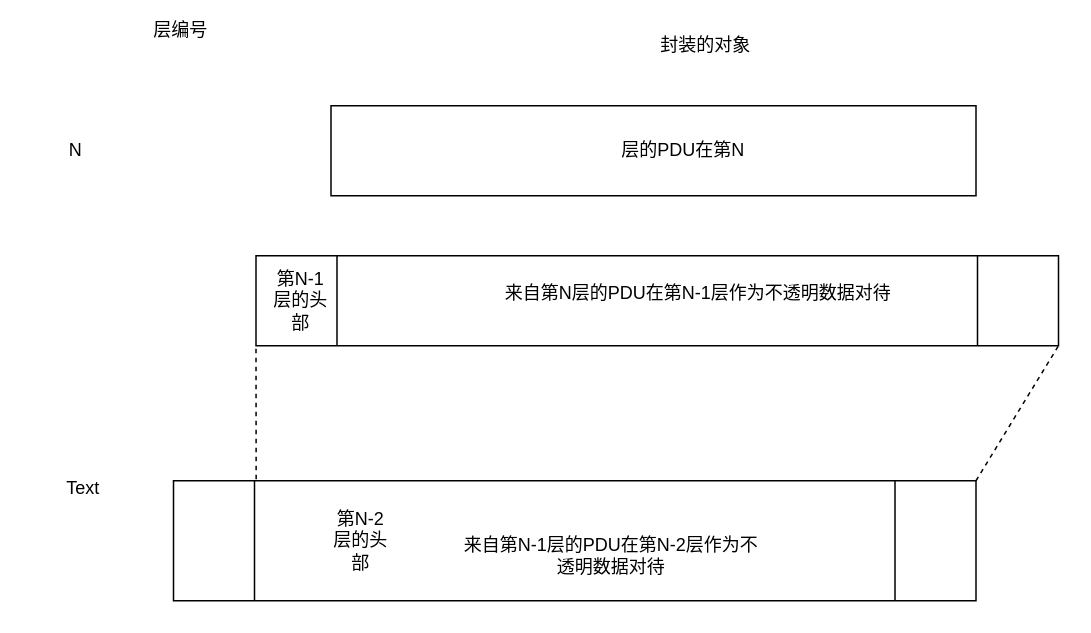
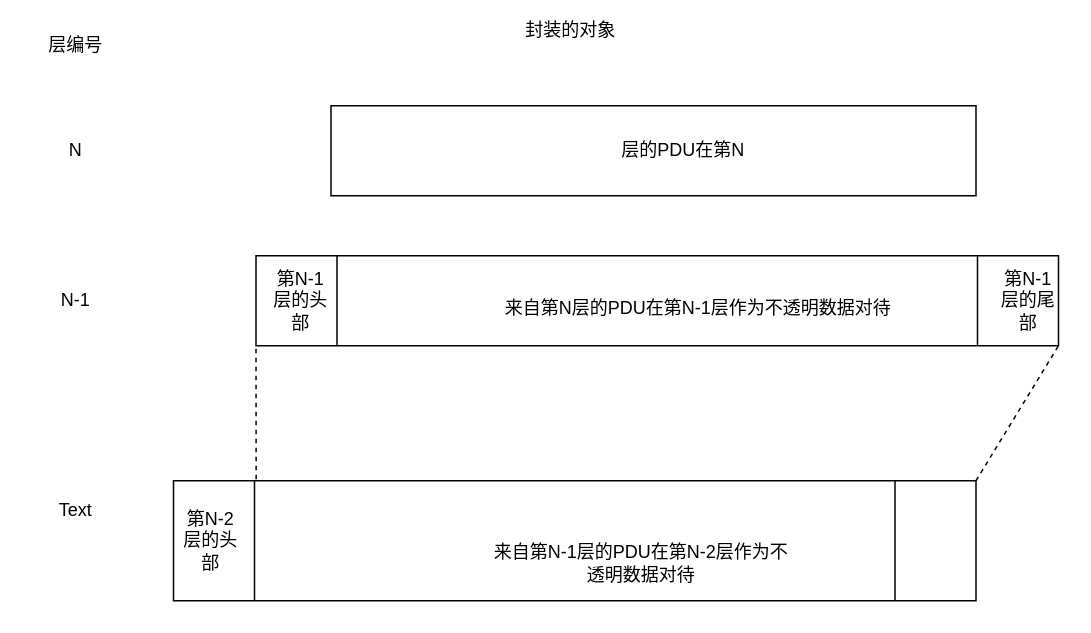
- <mxCell id="6" value="层编号" style="text;html=1;strokeColor=none;fillColor=none;align=center;verticalAlign=middle;whiteSpace=wrap;rounded=0;" vertex="1" parent="1"><mxGeometry x="100" y="10" width="40" height="20" as="geometry" /></mxCell>
+ <mxCell id="6" value="层编号" style="text;html=1;strokeColor=none;fillColor=none;align=center;verticalAlign=middle;whiteSpace=wrap;rounded=0;" vertex="1" parent="1"><mxGeometry x="30" y="20" width="40" height="20" as="geometry" /></mxCell>
- <mxCell id="4" value="封装的对象" style="text;html=1;strokeColor=none;fillColor=none;align=center;verticalAlign=middle;whiteSpace=wrap;rounded=0;" vertex="1" parent="1"><mxGeometry x="410" y="20" width="120" height="20" as="geometry" /></mxCell>
+ <mxCell id="4" value="封装的对象" style="text;html=1;strokeColor=none;fillColor=none;align=center;verticalAlign=middle;whiteSpace=wrap;rounded=0;" vertex="1" parent="1"><mxGeometry x="320" y="10" width="120" height="20" as="geometry" /></mxCell>
- <mxCell id="8" value="来自第N层的PDU在第N-1层作为不透明数据对待" style="text;html=1;strokeColor=none;fillColor=none;align=center;verticalAlign=middle;whiteSpace=wrap;rounded=0;" vertex="1" parent="1"><mxGeometry x="330" y="180" width="270" height="30" as="geometry" /></mxCell>
+ <mxCell id="8" value="来自第N层的PDU在第N-1层作为不透明数据对待" style="text;html=1;strokeColor=none;fillColor=none;align=center;verticalAlign=middle;whiteSpace=wrap;rounded=0;" vertex="1" parent="1"><mxGeometry x="330" y="190" width="270" height="30" as="geometry" /></mxCell>
+ <mxCell id="10" value="N-1" style="text;html=1;strokeColor=none;fillColor=none;align=center;verticalAlign=middle;whiteSpace=wrap;rounded=0;" vertex="1" parent="1"><mxGeometry x="20" y="190" width="60" height="20" as="geometry" /></mxCell>
+ <mxCell id="11" value="第N-1层的尾部" style="text;html=1;strokeColor=none;fillColor=none;align=center;verticalAlign=middle;whiteSpace=wrap;rounded=0;" vertex="1" parent="1"><mxGeometry x="665" y="190" width="40" height="20" as="geometry" /></mxCell>
- <mxCell id="12" value="Text" style="text;html=1;strokeColor=none;fillColor=none;align=center;verticalAlign=middle;whiteSpace=wrap;rounded=0;" vertex="1" parent="1"><mxGeometry x="35" y="315" width="40" height="20" as="geometry" /></mxCell>
+ <mxCell id="12" value="Text" style="text;html=1;strokeColor=none;fillColor=none;align=center;verticalAlign=middle;whiteSpace=wrap;rounded=0;" vertex="1" parent="1"><mxGeometry x="30" y="330" width="40" height="20" as="geometry" /></mxCell>
- <mxCell id="14" value="第N-2层的头部" style="text;html=1;strokeColor=none;fillColor=none;align=center;verticalAlign=middle;whiteSpace=wrap;rounded=0;" vertex="1" parent="1"><mxGeometry x="220" y="350" width="40" height="20" as="geometry" /></mxCell>
+ <mxCell id="14" value="第N-2层的头部" style="text;html=1;strokeColor=none;fillColor=none;align=center;verticalAlign=middle;whiteSpace=wrap;rounded=0;" vertex="1" parent="1"><mxGeometry x="120" y="350" width="40" height="20" as="geometry" /></mxCell>
- <mxCell id="17" value="来自第N-1层的PDU在第N-2层作为不透明数据对待" style="text;html=1;strokeColor=none;fillColor=none;align=center;verticalAlign=middle;whiteSpace=wrap;rounded=0;" vertex="1" parent="1"><mxGeometry x="304" y="350" width="206" height="40" as="geometry" /></mxCell>
+ <mxCell id="17" value="来自第N-1层的PDU在第N-2层作为不透明数据对待" style="text;html=1;strokeColor=none;fillColor=none;align=center;verticalAlign=middle;whiteSpace=wrap;rounded=0;" vertex="1" parent="1"><mxGeometry x="324" y="355" width="206" height="40" as="geometry" /></mxCell>
